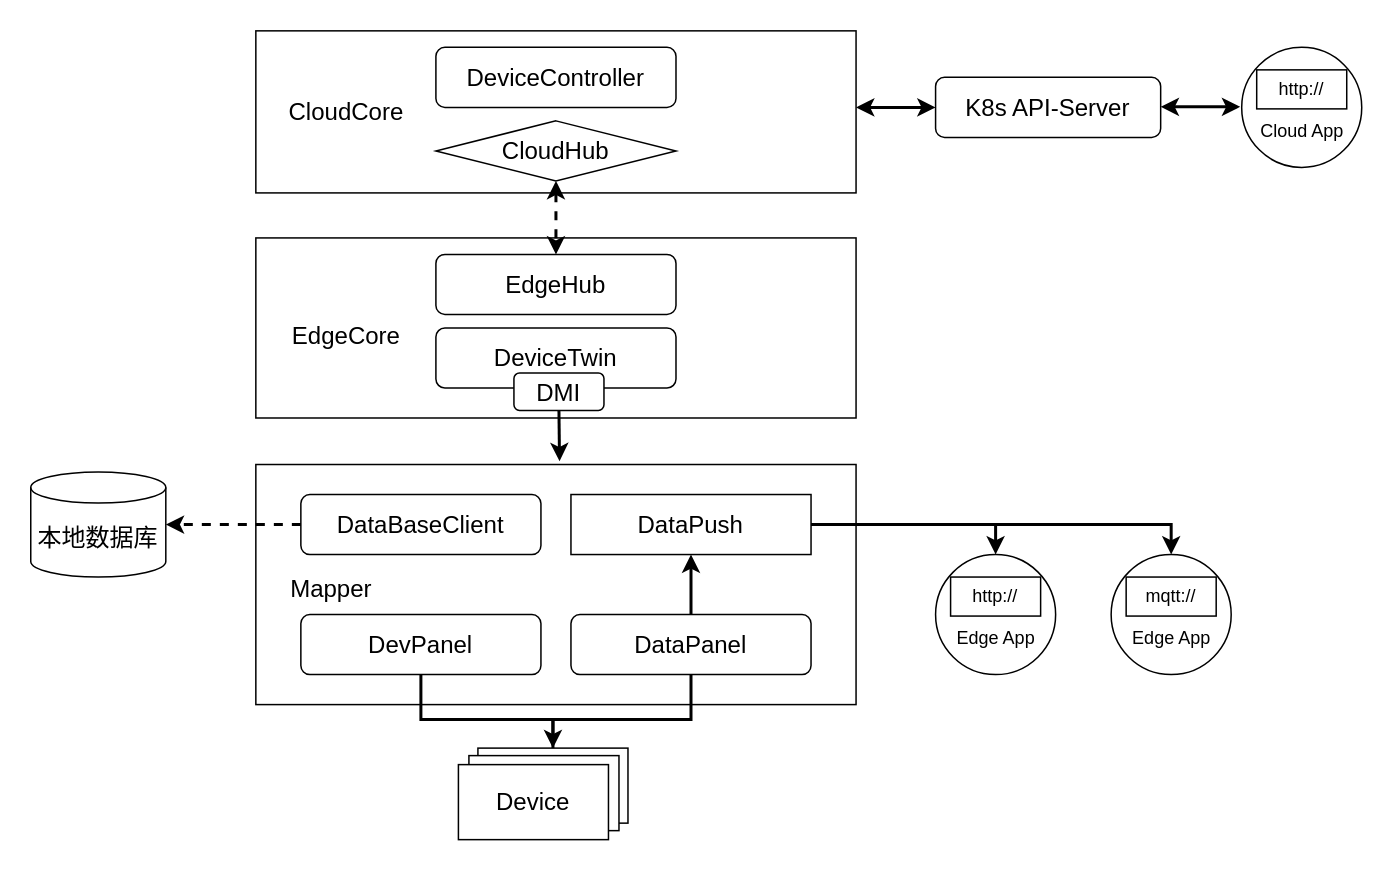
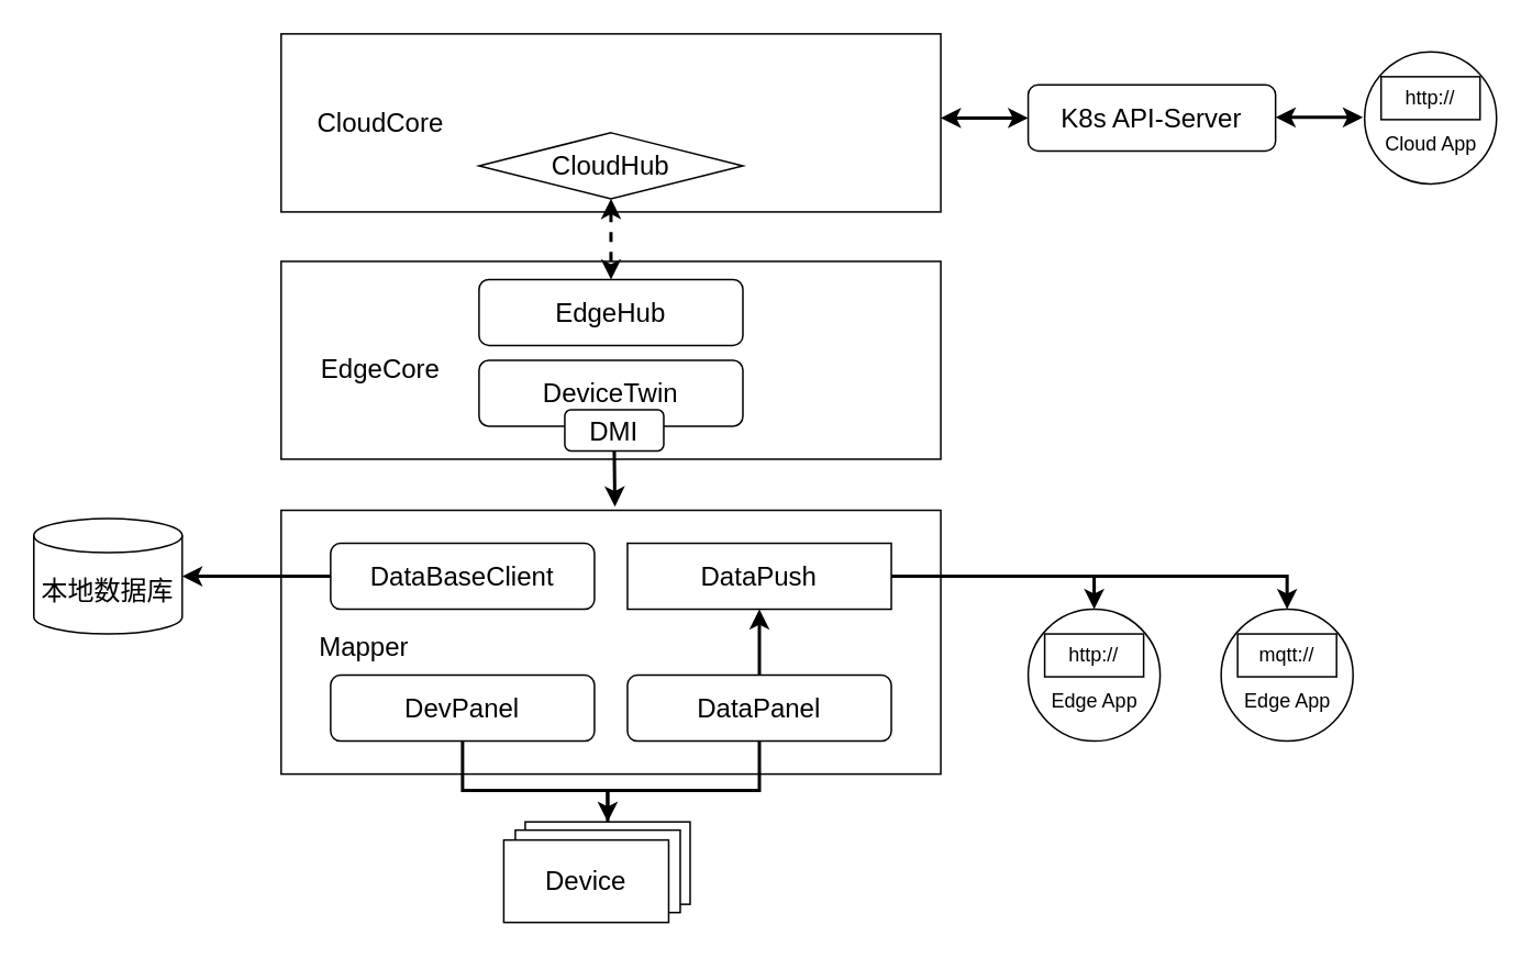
- <mxCell id="3" value="&lt;font style=&quot;font-size: 16px;&quot;&gt;DeviceController&lt;/font&gt;" style="rounded=1;whiteSpace=wrap;html=1;" parent="1" vertex="1"><mxGeometry x="290" y="31" width="160" height="40" as="geometry" /></mxCell>
- <mxCell id="22" style="edgeStyle=orthogonalEdgeStyle;rounded=0;orthogonalLoop=1;jettySize=auto;html=1;entryX=1;entryY=0.5;entryDx=0;entryDy=0;entryPerimeter=0;strokeWidth=2;dashed=1;" parent="1" source="12" target="21" edge="1"><mxGeometry relative="1" as="geometry" /></mxCell>
+ <mxCell id="22" style="edgeStyle=orthogonalEdgeStyle;rounded=0;orthogonalLoop=1;jettySize=auto;html=1;entryX=1;entryY=0.5;entryDx=0;entryDy=0;entryPerimeter=0;strokeWidth=2;" parent="1" source="12" target="21" edge="1"><mxGeometry relative="1" as="geometry" /></mxCell>
